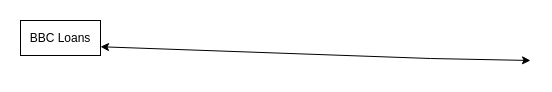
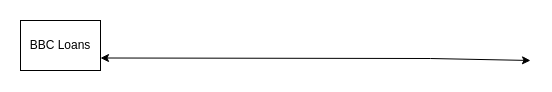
- <mxCell id="2" value="BBC Loans" style="rounded=0;whiteSpace=wrap;html=1;" vertex="1" parent="1"><mxGeometry x="20" y="20" width="80" height="35" as="geometry" /></mxCell>
+ <mxCell id="2" value="BBC Loans" style="rounded=0;whiteSpace=wrap;html=1;" vertex="1" parent="1"><mxGeometry x="20" y="20" width="80" height="50" as="geometry" /></mxCell>
